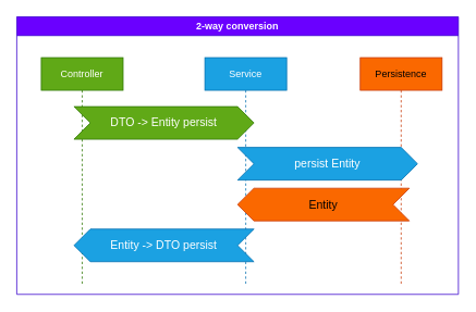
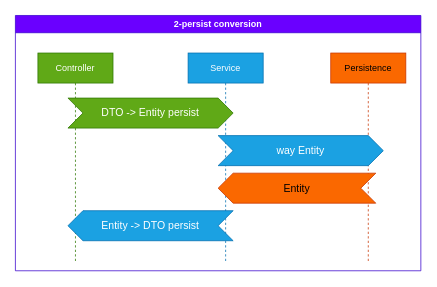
- <mxCell id="2" value="2-way conversion" style="swimlane;whiteSpace=wrap;html=1;fillColor=#6a00ff;fontColor=#ffffff;strokeColor=#3700CC;" vertex="1" parent="1"><mxGeometry x="20" y="20" width="540" height="340" as="geometry" /></mxCell>
+ <mxCell id="2" value="2-persist conversion" style="swimlane;whiteSpace=wrap;html=1;fillColor=#6a00ff;fontColor=#ffffff;strokeColor=#3700CC;" vertex="1" parent="1"><mxGeometry x="20" y="20" width="540" height="340" as="geometry" /></mxCell>
- <mxCell id="7" value="persist Entity" style="html=1;shape=mxgraph.infographic.ribbonSimple;notch1=20;notch2=20;align=center;verticalAlign=middle;fontSize=14;fontStyle=0;fillColor=#1ba1e2;whiteSpace=wrap;fontColor=#ffffff;strokeColor=#006EAF;" vertex="1" parent="2"><mxGeometry x="270" y="160" width="220" height="40" as="geometry" /></mxCell>
+ <mxCell id="7" value="way Entity" style="html=1;shape=mxgraph.infographic.ribbonSimple;notch1=20;notch2=20;align=center;verticalAlign=middle;fontSize=14;fontStyle=0;fillColor=#1ba1e2;whiteSpace=wrap;fontColor=#ffffff;strokeColor=#006EAF;" vertex="1" parent="2"><mxGeometry x="270" y="160" width="220" height="40" as="geometry" /></mxCell>
